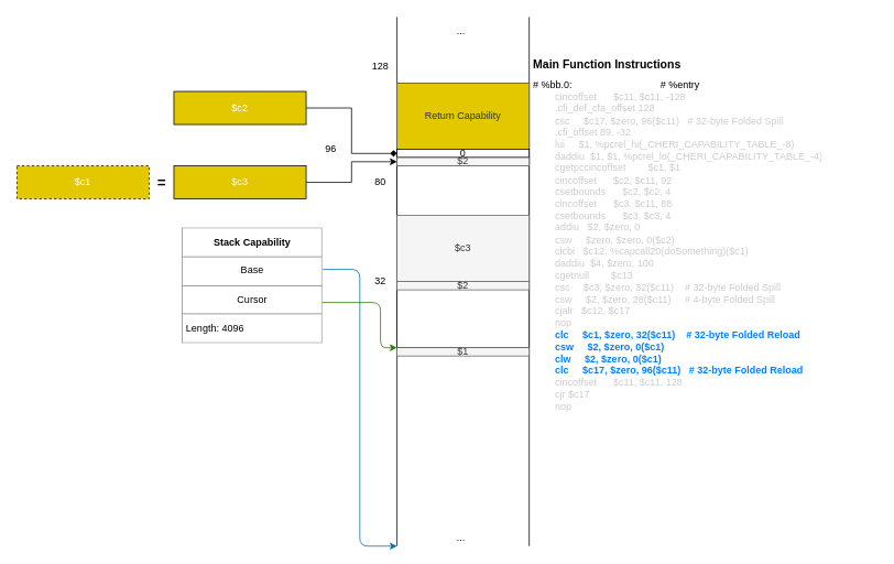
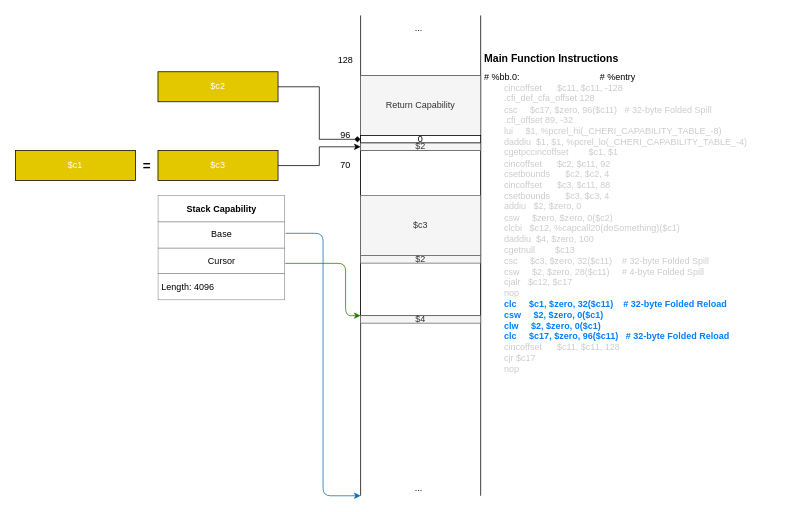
- <mxCell id="15" value="$c2" style="rounded=0;whiteSpace=wrap;html=1;fillColor=#e3c800;strokeColor=#000000;fontColor=#ffffff;" parent="1" vertex="1"><mxGeometry x="210" y="110" width="160" height="40" as="geometry" /></mxCell>
+ <mxCell id="15" value="$c2" style="rounded=0;whiteSpace=wrap;html=1;fillColor=#e3c800;strokeColor=#000000;fontColor=#ffffff;" parent="1" vertex="1"><mxGeometry x="210" y="95" width="160" height="40" as="geometry" /></mxCell>
- <mxCell id="11" value="Return Capability" style="rounded=0;whiteSpace=wrap;html=1;fillColor=#e3c800;strokeColor=#666666;fontColor=#333333;" parent="1" vertex="1"><mxGeometry x="480" y="100" width="160" height="80" as="geometry" /></mxCell>
+ <mxCell id="11" value="Return Capability" style="rounded=0;whiteSpace=wrap;html=1;fillColor=#f5f5f5;strokeColor=#666666;fontColor=#333333;" parent="1" vertex="1"><mxGeometry x="480" y="100" width="160" height="80" as="geometry" /></mxCell>
- <mxCell id="12" value="96" style="text;html=1;strokeColor=none;fillColor=none;align=center;verticalAlign=middle;whiteSpace=wrap;rounded=0;" parent="1" vertex="1"><mxGeometry x="380" y="170" width="40" height="20" as="geometry" /></mxCell>
+ <mxCell id="12" value="96" style="text;html=1;strokeColor=none;fillColor=none;align=center;verticalAlign=middle;whiteSpace=wrap;rounded=0;" parent="1" vertex="1"><mxGeometry x="440" y="170" width="40" height="20" as="geometry" /></mxCell>
- <mxCell id="25" value="$c1" style="rounded=0;whiteSpace=wrap;html=1;fillColor=#e3c800;strokeColor=#000000;fontColor=#ffffff;dashed=1;" vertex="1" parent="1"><mxGeometry x="20" y="200" width="160" height="40" as="geometry" /></mxCell>
+ <mxCell id="25" value="$c1" style="rounded=0;whiteSpace=wrap;html=1;fillColor=#e3c800;strokeColor=#000000;fontColor=#ffffff;" vertex="1" parent="1"><mxGeometry x="20" y="200" width="160" height="40" as="geometry" /></mxCell>
- <mxCell id="20" value="80" style="text;html=1;strokeColor=none;fillColor=none;align=center;verticalAlign=middle;whiteSpace=wrap;rounded=0;" parent="1" vertex="1"><mxGeometry x="440" y="210" width="40" height="20" as="geometry" /></mxCell>
+ <mxCell id="20" value="70" style="text;html=1;strokeColor=none;fillColor=none;align=center;verticalAlign=middle;whiteSpace=wrap;rounded=0;" parent="1" vertex="1"><mxGeometry x="440" y="210" width="40" height="20" as="geometry" /></mxCell>
- <mxCell id="21" value="32" style="text;html=1;strokeColor=none;fillColor=none;align=center;verticalAlign=middle;whiteSpace=wrap;rounded=0;" parent="1" vertex="1"><mxGeometry x="440" y="330" width="40" height="20" as="geometry" /></mxCell>
- <mxCell id="6" value="&lt;table border=&quot;1&quot; width=&quot;100%&quot; cellpadding=&quot;4&quot; style=&quot;width: 100% ; height: 100% ; border-collapse: collapse&quot;&gt;&lt;tbody&gt;&lt;tr&gt;&lt;th align=&quot;center&quot;&gt;&lt;b&gt;Stack Capability&lt;/b&gt;&lt;/th&gt;&lt;/tr&gt;&lt;tr&gt;&lt;td align=&quot;center&quot;&gt;Base&lt;/td&gt;&lt;/tr&gt;&lt;tr&gt;&lt;td style=&quot;text-align: center&quot;&gt;Cursor&lt;/td&gt;&lt;/tr&gt;&lt;tr&gt;&lt;td&gt;Length: 4096&lt;/td&gt;&lt;/tr&gt;&lt;/tbody&gt;&lt;/table&gt;" style="text;html=1;strokeColor=none;fillColor=none;overflow=fill;" parent="1" vertex="1"><mxGeometry x="220" y="275" width="170" height="140" as="geometry" /></mxCell>
+ <mxCell id="6" value="&lt;table border=&quot;1&quot; width=&quot;100%&quot; cellpadding=&quot;4&quot; style=&quot;width: 100% ; height: 100% ; border-collapse: collapse&quot;&gt;&lt;tbody&gt;&lt;tr&gt;&lt;th align=&quot;center&quot;&gt;&lt;b&gt;Stack Capability&lt;/b&gt;&lt;/th&gt;&lt;/tr&gt;&lt;tr&gt;&lt;td align=&quot;center&quot;&gt;Base&lt;/td&gt;&lt;/tr&gt;&lt;tr&gt;&lt;td style=&quot;text-align: center&quot;&gt;Cursor&lt;/td&gt;&lt;/tr&gt;&lt;tr&gt;&lt;td&gt;Length: 4096&lt;/td&gt;&lt;/tr&gt;&lt;/tbody&gt;&lt;/table&gt;" style="text;html=1;strokeColor=none;fillColor=none;overflow=fill;" parent="1" vertex="1"><mxGeometry x="210" y="260" width="170" height="140" as="geometry" /></mxCell>
- <mxCell id="23" value="$1" style="rounded=0;whiteSpace=wrap;html=1;strokeColor=#666666;fillColor=#f5f5f5;fontColor=#333333;" parent="1" vertex="1"><mxGeometry x="480" y="420" width="160" height="10" as="geometry" /></mxCell>
+ <mxCell id="23" value="$4" style="rounded=0;whiteSpace=wrap;html=1;strokeColor=#666666;fillColor=#f5f5f5;fontColor=#333333;" parent="1" vertex="1"><mxGeometry x="480" y="420" width="160" height="10" as="geometry" /></mxCell>
